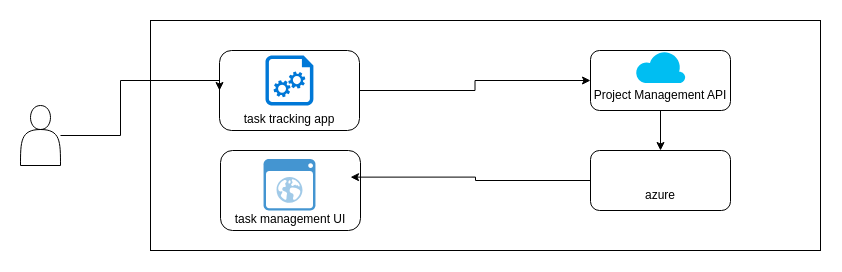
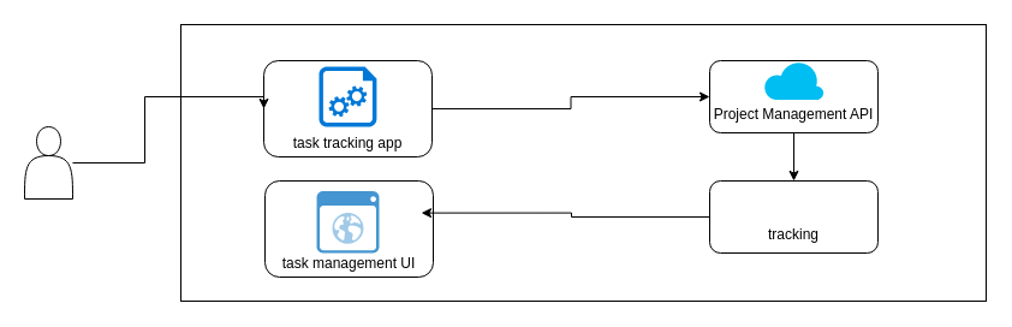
- <mxCell id="5" value="&lt;div&gt;&lt;br&gt;&lt;/div&gt;&lt;div&gt;&lt;br&gt;&lt;/div&gt;azure" style="rounded=1;whiteSpace=wrap;html=1;" vertex="1" parent="1"><mxGeometry x="590" y="150" width="140" height="60" as="geometry" /></mxCell>
+ <mxCell id="5" value="&lt;div&gt;&lt;br&gt;&lt;/div&gt;&lt;div&gt;&lt;br&gt;&lt;/div&gt;tracking" style="rounded=1;whiteSpace=wrap;html=1;" vertex="1" parent="1"><mxGeometry x="590" y="150" width="140" height="60" as="geometry" /></mxCell>
